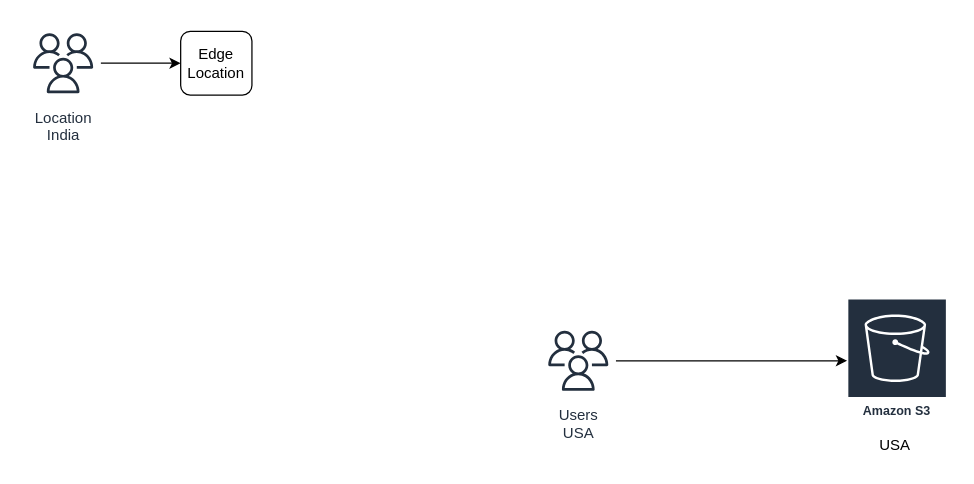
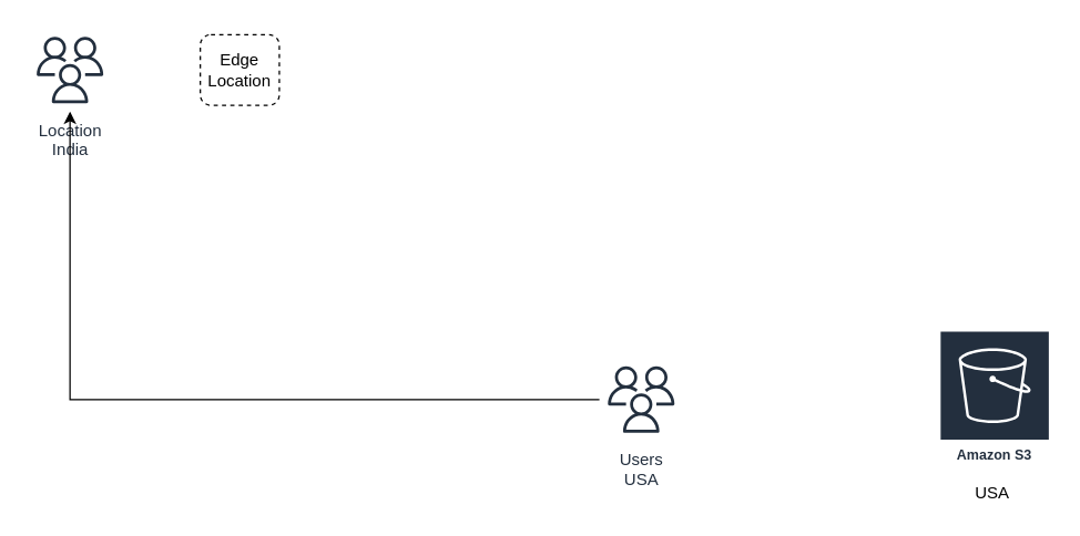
- <mxCell id="4" style="edgeStyle=orthogonalEdgeStyle;rounded=0;orthogonalLoop=1;jettySize=auto;html=1;entryX=0;entryY=0.5;entryDx=0;entryDy=0;" edge="1" parent="1" source="5" target="8"><mxGeometry relative="1" as="geometry" /></mxCell>
- <mxCell id="8" value="Edge&lt;br&gt;Location" style="rounded=1;whiteSpace=wrap;html=1;" vertex="1" parent="1"><mxGeometry x="144" y="24.5" width="57" height="51" as="geometry" /></mxCell>
+ <mxCell id="8" value="Edge&lt;br&gt;Location" style="rounded=1;whiteSpace=wrap;html=1;dashed=1;" vertex="1" parent="1"><mxGeometry x="144" y="24.5" width="57" height="51" as="geometry" /></mxCell>
- <mxCell id="6" style="edgeStyle=orthogonalEdgeStyle;rounded=0;orthogonalLoop=1;jettySize=auto;html=1;" edge="1" parent="1" source="7" target="2"><mxGeometry relative="1" as="geometry" /></mxCell>
+ <mxCell id="6" style="edgeStyle=orthogonalEdgeStyle;rounded=0;orthogonalLoop=1;jettySize=auto;html=1;" edge="1" parent="1" source="7" target="5"><mxGeometry relative="1" as="geometry" /></mxCell>
